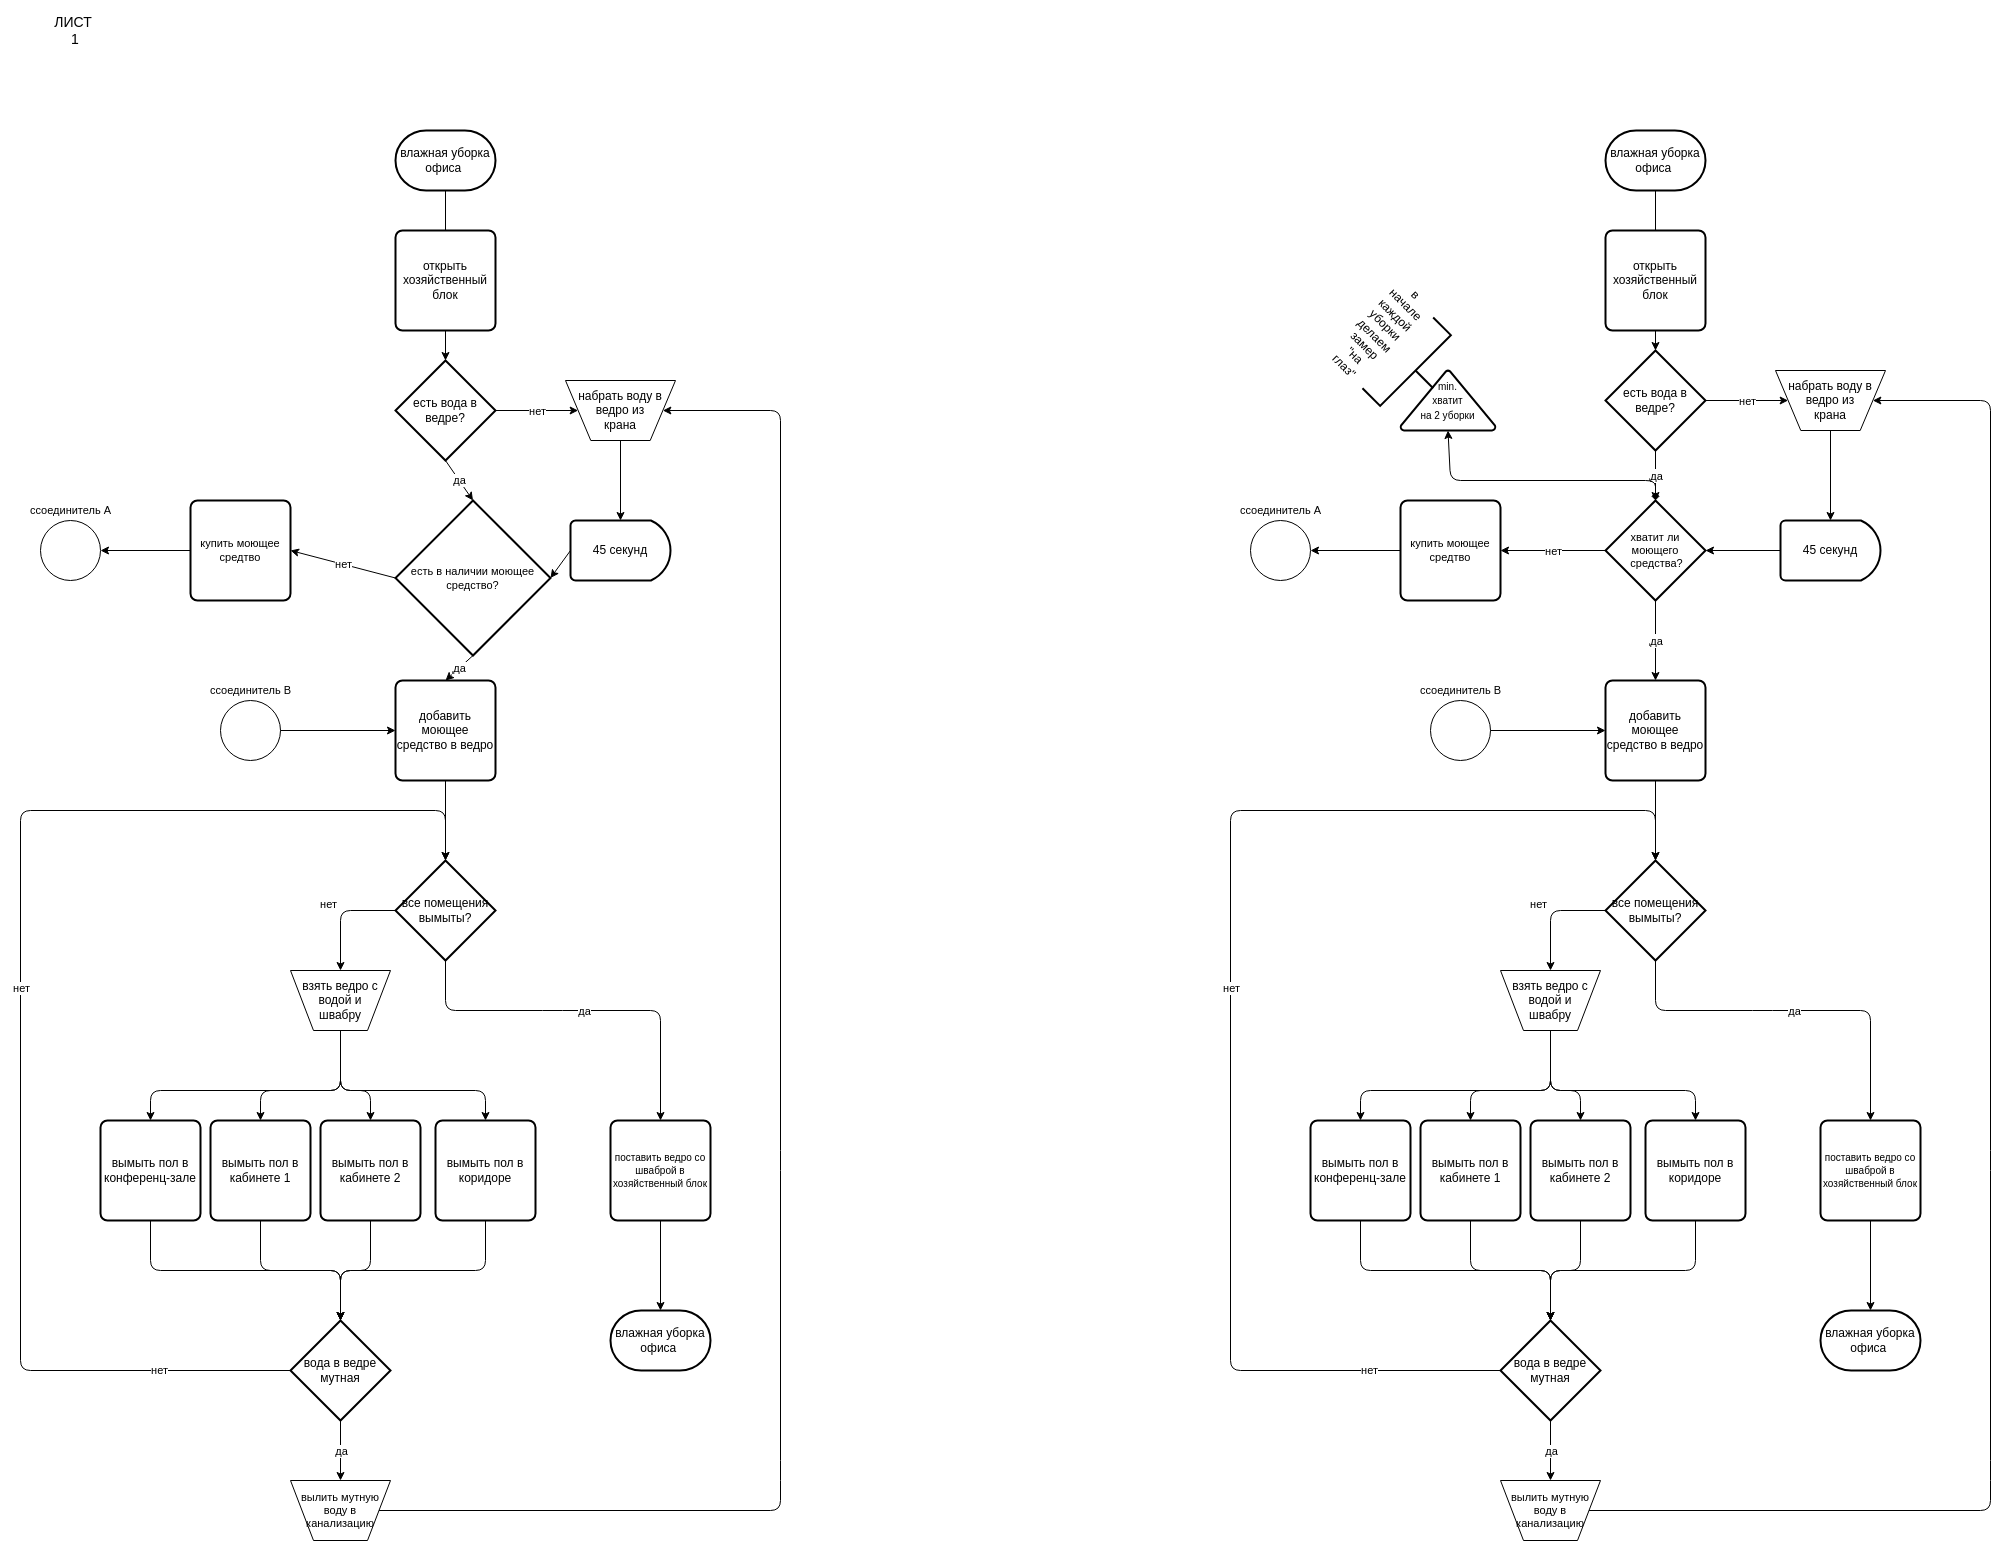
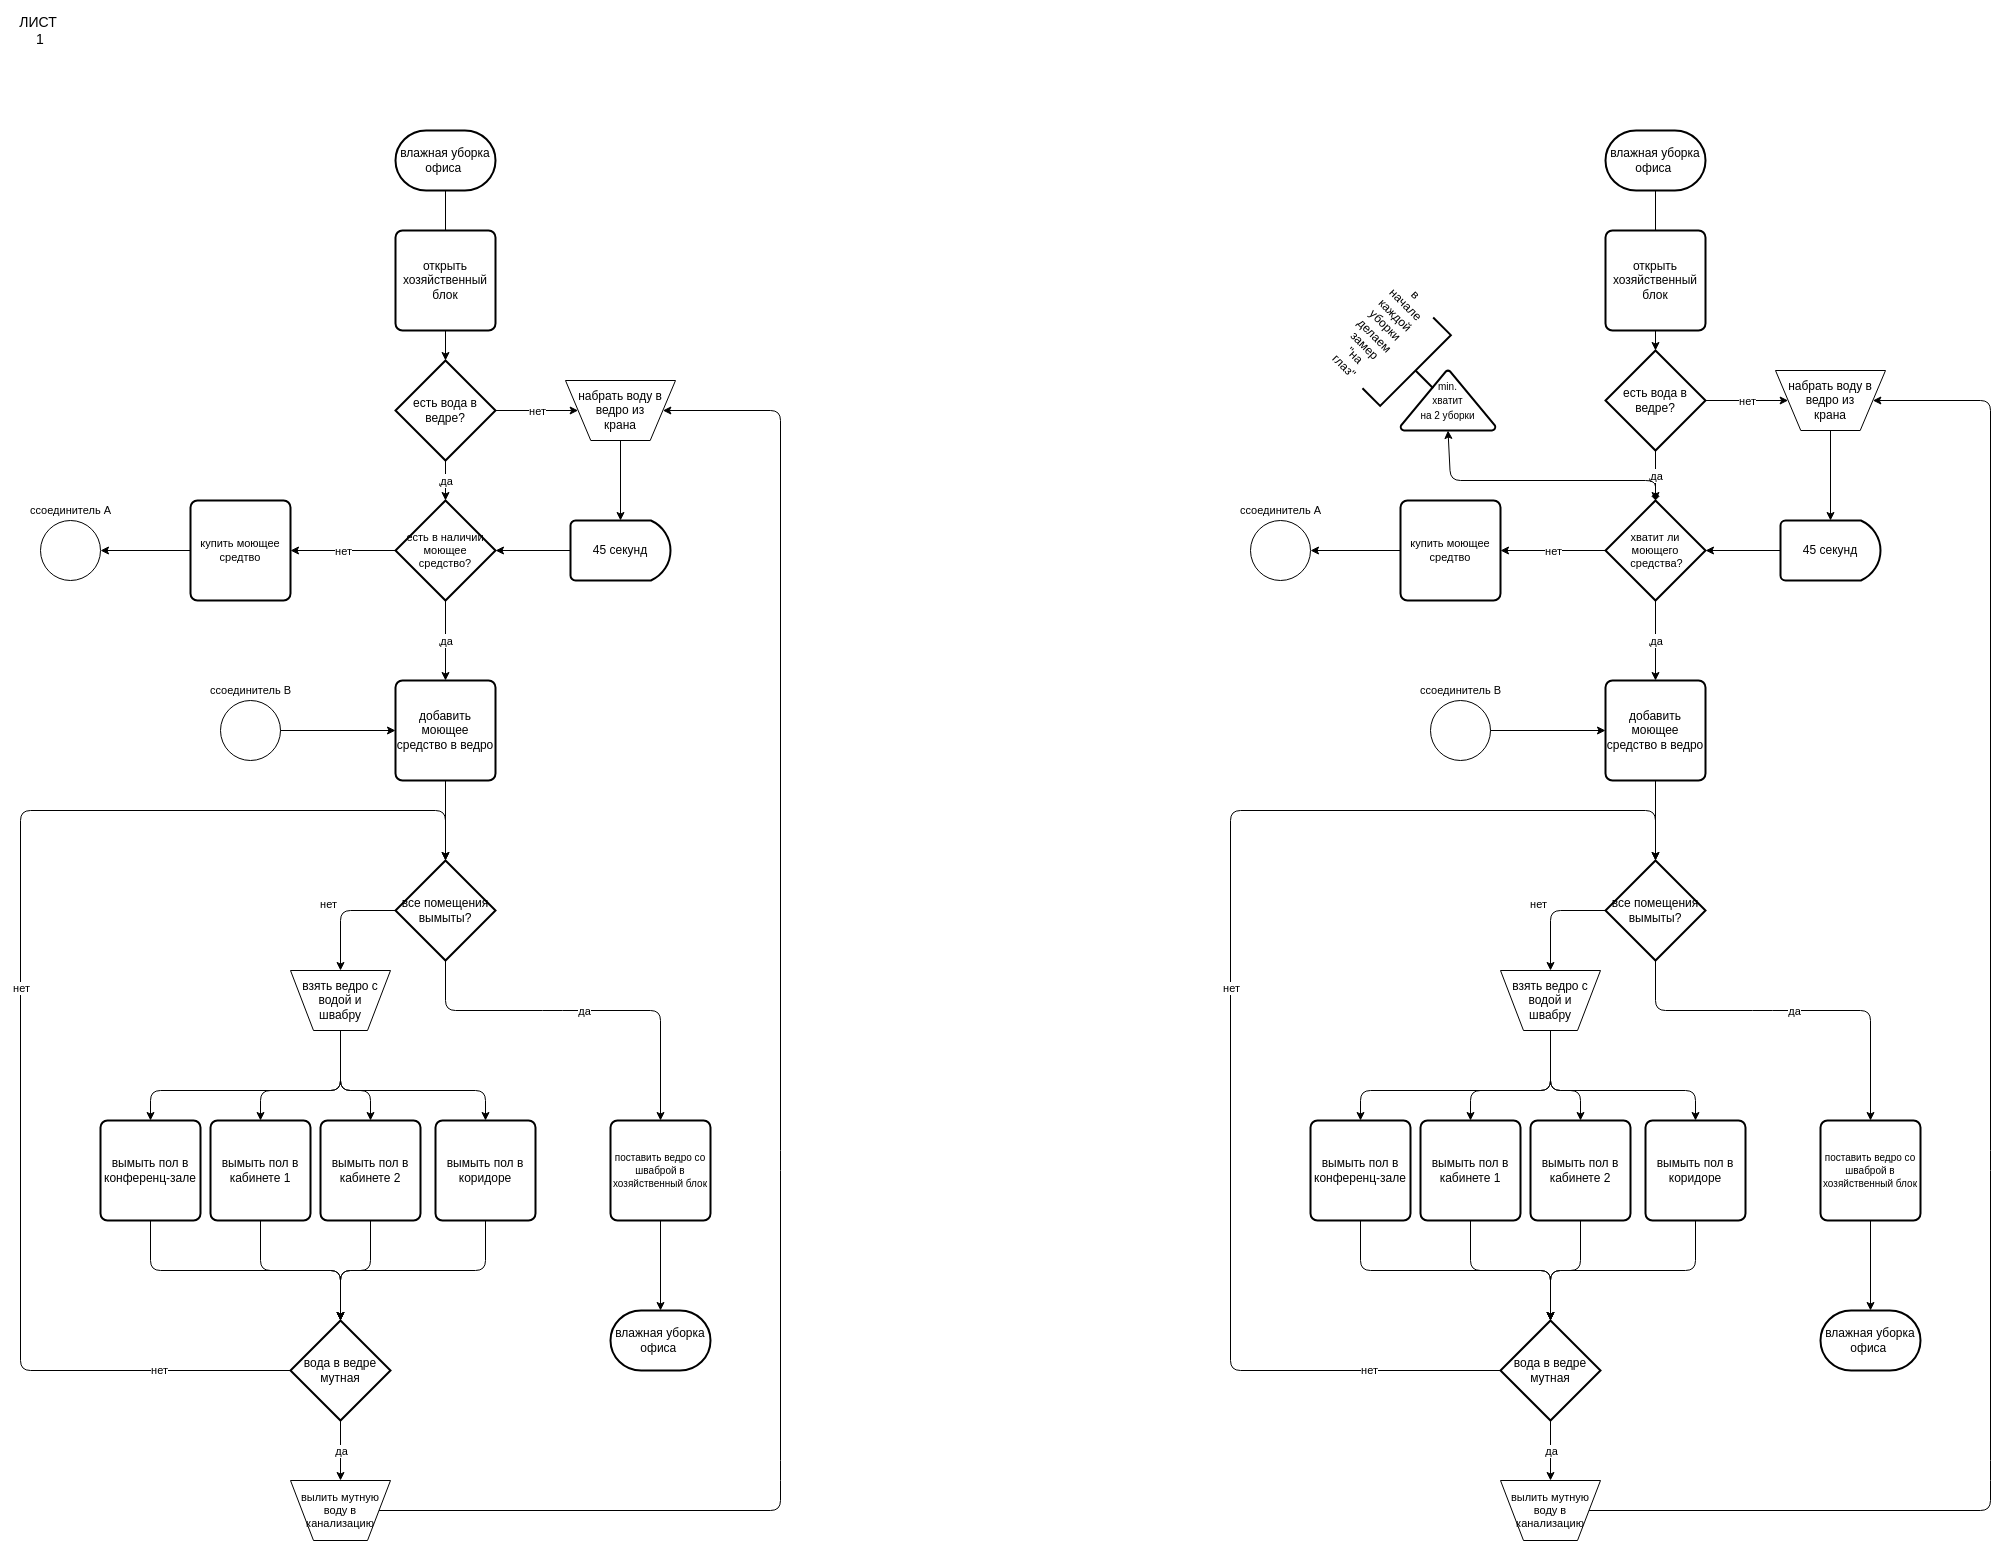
- <mxCell id="43" value="ЛИСТ&amp;nbsp; 1" style="text;html=1;strokeColor=none;fillColor=none;align=center;verticalAlign=middle;whiteSpace=wrap;rounded=0;fontSize=14;" parent="1" vertex="1"><mxGeometry x="55" y="20" width="40" height="20" as="geometry" /></mxCell>
+ <mxCell id="43" value="ЛИСТ&amp;nbsp; 1" style="text;html=1;strokeColor=none;fillColor=none;align=center;verticalAlign=middle;whiteSpace=wrap;rounded=0;fontSize=14;" parent="1" vertex="1"><mxGeometry x="20" y="20" width="40" height="20" as="geometry" /></mxCell>
- <mxCell id="34" value="есть в наличии моющее средство?" style="strokeWidth=2;html=1;shape=mxgraph.flowchart.decision;whiteSpace=wrap;fontSize=11;" parent="1" vertex="1"><mxGeometry x="395" y="500" width="155" height="155" as="geometry" /></mxCell>
+ <mxCell id="34" value="есть в наличии моющее средство?" style="strokeWidth=2;html=1;shape=mxgraph.flowchart.decision;whiteSpace=wrap;fontSize=11;" parent="1" vertex="1"><mxGeometry x="395" y="500" width="100" height="100" as="geometry" /></mxCell>
